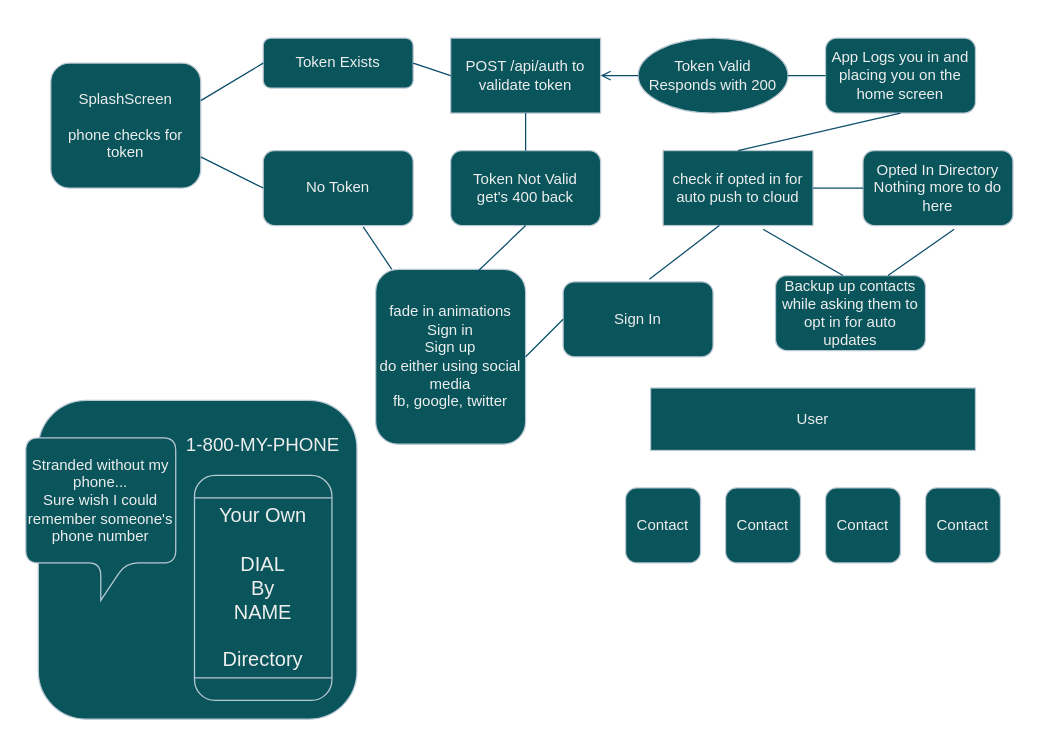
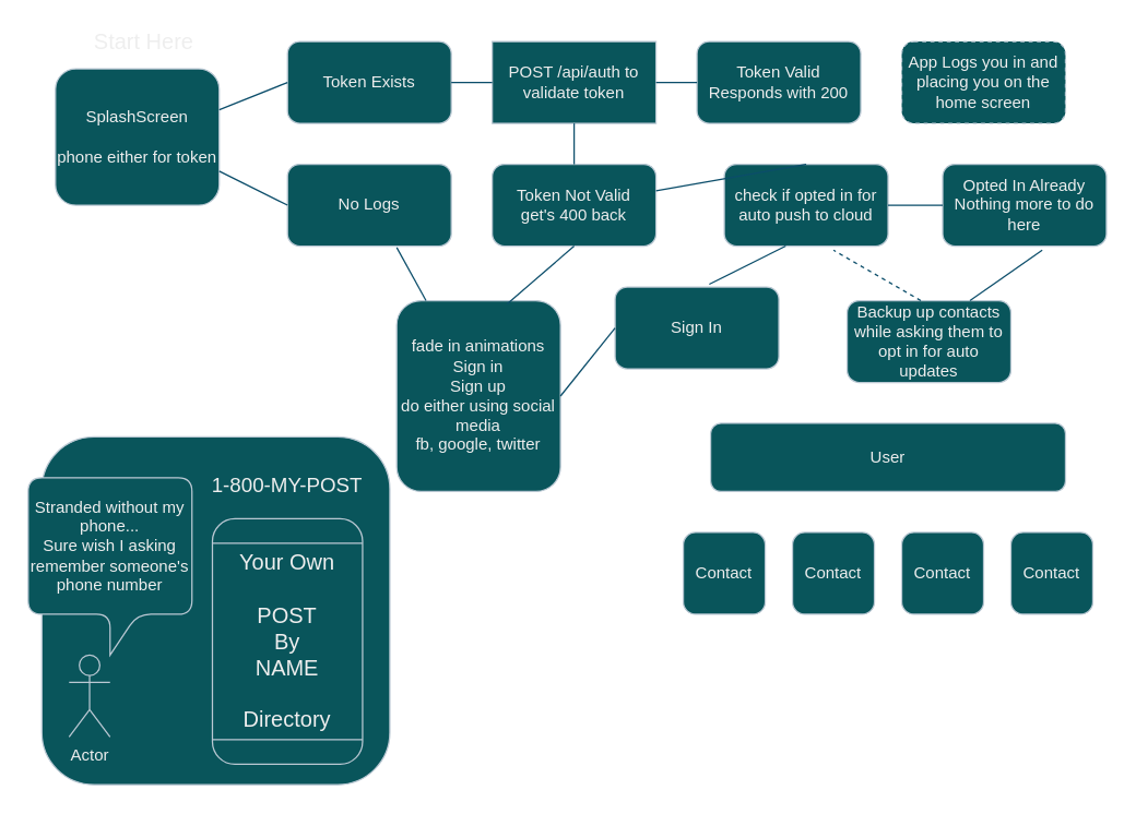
+ <mxCell id="4" value="&lt;font style=&quot;font-size: 16px&quot;&gt;Start Here&lt;/font&gt;" style="text;html=1;strokeColor=none;fillColor=none;align=center;verticalAlign=middle;whiteSpace=wrap;fontColor=#EEEEEE;rounded=1;" parent="1" vertex="1"><mxGeometry x="50" y="20" width="110" height="20" as="geometry" /></mxCell>
- <mxCell id="5" value="Token Exists" style="whiteSpace=wrap;html=1;fillColor=#09555B;strokeColor=#BAC8D3;fontColor=#EEEEEE;rounded=1;" parent="1" vertex="1"><mxGeometry x="210" y="30" width="120" height="40" as="geometry" /></mxCell>
+ <mxCell id="5" value="Token Exists" style="whiteSpace=wrap;html=1;fillColor=#09555B;strokeColor=#BAC8D3;fontColor=#EEEEEE;rounded=1;" parent="1" vertex="1"><mxGeometry x="210" y="30" width="120" height="60" as="geometry" /></mxCell>
- <mxCell id="16" value="" style="endArrow=open;html=1;entryX=1;entryY=0.5;entryDx=0;entryDy=0;exitX=0;exitY=0.5;exitDx=0;exitDy=0;strokeColor=#0B4D6A;" parent="1" source="8" target="7" edge="1"><mxGeometry width="50" height="50" relative="1" as="geometry"><mxPoint x="410" y="250" as="sourcePoint" /><mxPoint x="460" y="200" as="targetPoint" /></mxGeometry></mxCell>
+ <mxCell id="16" value="" style="endArrow=none;html=1;entryX=1;entryY=0.5;entryDx=0;entryDy=0;exitX=0;exitY=0.5;exitDx=0;exitDy=0;strokeColor=#0B4D6A;" parent="1" source="8" target="7" edge="1"><mxGeometry width="50" height="50" relative="1" as="geometry"><mxPoint x="410" y="250" as="sourcePoint" /><mxPoint x="460" y="200" as="targetPoint" /></mxGeometry></mxCell>
- <mxCell id="8" value="Token Valid&lt;br&gt;Responds with 200" style="ellipse;whiteSpace=wrap;html=1;fillColor=#09555B;strokeColor=#BAC8D3;fontColor=#EEEEEE;" parent="1" vertex="1"><mxGeometry x="510" y="30" width="120" height="60" as="geometry" /></mxCell>
+ <mxCell id="8" value="Token Valid&lt;br&gt;Responds with 200" style="whiteSpace=wrap;html=1;fillColor=#09555B;strokeColor=#BAC8D3;fontColor=#EEEEEE;rounded=1;" parent="1" vertex="1"><mxGeometry x="510" y="30" width="120" height="60" as="geometry" /></mxCell>
- <mxCell id="17" value="" style="endArrow=none;html=1;entryX=1;entryY=0.5;entryDx=0;entryDy=0;exitX=0;exitY=0.5;exitDx=0;exitDy=0;strokeColor=#0B4D6A;" parent="1" source="11" target="8" edge="1"><mxGeometry width="50" height="50" relative="1" as="geometry"><mxPoint x="410" y="250" as="sourcePoint" /><mxPoint x="460" y="200" as="targetPoint" /></mxGeometry></mxCell>
- <mxCell id="11" value="App Logs you in and placing you on the home screen" style="whiteSpace=wrap;html=1;fillColor=#09555B;strokeColor=#BAC8D3;fontColor=#EEEEEE;rounded=1;" parent="1" vertex="1"><mxGeometry x="660" y="30" width="120" height="60" as="geometry" /></mxCell>
+ <mxCell id="11" value="App Logs you in and placing you on the home screen" style="whiteSpace=wrap;html=1;fillColor=#09555B;strokeColor=#BAC8D3;fontColor=#EEEEEE;rounded=1;dashed=1;" parent="1" vertex="1"><mxGeometry x="660" y="30" width="120" height="60" as="geometry" /></mxCell>
- <mxCell id="3" value="SplashScreen&lt;br&gt;&lt;br&gt;phone checks for token" style="whiteSpace=wrap;html=1;fillColor=#09555B;strokeColor=#BAC8D3;fontColor=#EEEEEE;rounded=1;" parent="1" vertex="1"><mxGeometry x="40" y="50" width="120" height="100" as="geometry" /></mxCell>
+ <mxCell id="3" value="SplashScreen&lt;br&gt;&lt;br&gt;phone either for token" style="whiteSpace=wrap;html=1;fillColor=#09555B;strokeColor=#BAC8D3;fontColor=#EEEEEE;rounded=1;" parent="1" vertex="1"><mxGeometry x="40" y="50" width="120" height="100" as="geometry" /></mxCell>
- <mxCell id="25" value="" style="endArrow=none;html=1;entryX=0.5;entryY=1;entryDx=0;entryDy=0;exitX=0.5;exitY=0;exitDx=0;exitDy=0;strokeColor=#0B4D6A;" parent="1" source="21" target="11" edge="1"><mxGeometry width="50" height="50" relative="1" as="geometry"><mxPoint x="410" y="230" as="sourcePoint" /><mxPoint x="460" y="180" as="targetPoint" /></mxGeometry></mxCell>
+ <mxCell id="25" value="" style="endArrow=none;html=1;exitX=0.5;exitY=0;exitDx=0;exitDy=0;strokeColor=#0B4D6A;" parent="1" source="21" target="9" edge="1"><mxGeometry width="50" height="50" relative="1" as="geometry"><mxPoint x="410" y="230" as="sourcePoint" /><mxPoint x="460" y="180" as="targetPoint" /></mxGeometry></mxCell>
- <mxCell id="6" value="No Token" style="whiteSpace=wrap;html=1;fillColor=#09555B;strokeColor=#BAC8D3;fontColor=#EEEEEE;rounded=1;" parent="1" vertex="1"><mxGeometry x="210" y="120" width="120" height="60" as="geometry" /></mxCell>
+ <mxCell id="6" value="No Logs" style="whiteSpace=wrap;html=1;fillColor=#09555B;strokeColor=#BAC8D3;fontColor=#EEEEEE;rounded=1;" parent="1" vertex="1"><mxGeometry x="210" y="120" width="120" height="60" as="geometry" /></mxCell>
- <mxCell id="21" value="check if opted in for auto push to cloud" style="whiteSpace=wrap;html=1;fillColor=#09555B;strokeColor=#BAC8D3;fontColor=#EEEEEE;rounded=0;" parent="1" vertex="1"><mxGeometry x="530" y="120" width="120" height="60" as="geometry" /></mxCell>
+ <mxCell id="21" value="check if opted in for auto push to cloud" style="whiteSpace=wrap;html=1;fillColor=#09555B;strokeColor=#BAC8D3;fontColor=#EEEEEE;rounded=1;" parent="1" vertex="1"><mxGeometry x="530" y="120" width="120" height="60" as="geometry" /></mxCell>
- <mxCell id="24" value="Opted In Directory&lt;br&gt;Nothing more to do here" style="whiteSpace=wrap;html=1;fillColor=#09555B;strokeColor=#BAC8D3;fontColor=#EEEEEE;rounded=1;" parent="1" vertex="1"><mxGeometry x="690" y="120" width="120" height="60" as="geometry" /></mxCell>
+ <mxCell id="24" value="Opted In Already&lt;br&gt;Nothing more to do here" style="whiteSpace=wrap;html=1;fillColor=#09555B;strokeColor=#BAC8D3;fontColor=#EEEEEE;rounded=1;" parent="1" vertex="1"><mxGeometry x="690" y="120" width="120" height="60" as="geometry" /></mxCell>
- <mxCell id="29" value="" style="endArrow=none;html=1;entryX=0.667;entryY=1.05;entryDx=0;entryDy=0;entryPerimeter=0;exitX=0.45;exitY=0;exitDx=0;exitDy=0;exitPerimeter=0;strokeColor=#0B4D6A;" parent="1" source="27" target="21" edge="1"><mxGeometry width="50" height="50" relative="1" as="geometry"><mxPoint x="410" y="220" as="sourcePoint" /><mxPoint x="460" y="170" as="targetPoint" /></mxGeometry></mxCell>
+ <mxCell id="29" value="" style="endArrow=none;html=1;entryX=0.667;entryY=1.05;entryDx=0;entryDy=0;entryPerimeter=0;exitX=0.45;exitY=0;exitDx=0;exitDy=0;exitPerimeter=0;strokeColor=#0B4D6A;dashed=1;" parent="1" source="27" target="21" edge="1"><mxGeometry width="50" height="50" relative="1" as="geometry"><mxPoint x="410" y="220" as="sourcePoint" /><mxPoint x="460" y="170" as="targetPoint" /></mxGeometry></mxCell>
- <mxCell id="20" value="Sign In" style="whiteSpace=wrap;html=1;fillColor=#09555B;strokeColor=#BAC8D3;fontColor=#EEEEEE;rounded=1;" parent="1" vertex="1"><mxGeometry x="450" y="225" width="120" height="60" as="geometry" /></mxCell>
+ <mxCell id="20" value="Sign In" style="whiteSpace=wrap;html=1;fillColor=#09555B;strokeColor=#BAC8D3;fontColor=#EEEEEE;rounded=1;" parent="1" vertex="1"><mxGeometry x="450" y="210" width="120" height="60" as="geometry" /></mxCell>
- <mxCell id="10" value="fade in animations&lt;br&gt;Sign in&lt;br&gt;Sign up&lt;br&gt;do either using social media&lt;br&gt;fb, google, twitter" style="whiteSpace=wrap;html=1;fillColor=#09555B;strokeColor=#BAC8D3;fontColor=#EEEEEE;rounded=1;" parent="1" vertex="1"><mxGeometry x="300" y="215" width="120" height="140" as="geometry" /></mxCell>
+ <mxCell id="10" value="fade in animations&lt;br&gt;Sign in&lt;br&gt;Sign up&lt;br&gt;do either using social media&lt;br&gt;fb, google, twitter" style="whiteSpace=wrap;html=1;fillColor=#09555B;strokeColor=#BAC8D3;fontColor=#EEEEEE;rounded=1;" parent="1" vertex="1"><mxGeometry x="290" y="220" width="120" height="140" as="geometry" /></mxCell>
- <mxCell id="31" value="User" style="whiteSpace=wrap;html=1;fillColor=#09555B;strokeColor=#BAC8D3;fontColor=#EEEEEE;rounded=0;" parent="1" vertex="1"><mxGeometry x="520" y="310" width="260" height="50" as="geometry" /></mxCell>
+ <mxCell id="31" value="User" style="whiteSpace=wrap;html=1;fillColor=#09555B;strokeColor=#BAC8D3;fontColor=#EEEEEE;rounded=1;" parent="1" vertex="1"><mxGeometry x="520" y="310" width="260" height="50" as="geometry" /></mxCell>
- <mxCell id="38" value="&lt;font style=&quot;font-size: 15px&quot;&gt;1-800-MY-PHONE&lt;/font&gt;" style="text;html=1;strokeColor=none;fillColor=none;align=center;verticalAlign=middle;whiteSpace=wrap;fontColor=#EEEEEE;rounded=1;" parent="1" vertex="1"><mxGeometry x="135" y="330" width="150" height="50" as="geometry" /></mxCell>
+ <mxCell id="38" value="&lt;font style=&quot;font-size: 15px&quot;&gt;1-800-MY-POST&lt;/font&gt;" style="text;html=1;strokeColor=none;fillColor=none;align=center;verticalAlign=middle;whiteSpace=wrap;fontColor=#EEEEEE;rounded=1;" parent="1" vertex="1"><mxGeometry x="135" y="330" width="150" height="50" as="geometry" /></mxCell>
- <mxCell id="36" value="Stranded without my phone...&lt;br&gt;Sure wish I could remember someone's phone number" style="shape=callout;whiteSpace=wrap;html=1;perimeter=calloutPerimeter;fillColor=#09555B;strokeColor=#BAC8D3;fontColor=#EEEEEE;rounded=1;" parent="1" vertex="1"><mxGeometry x="20" y="350" width="120" height="130" as="geometry" /></mxCell>
+ <mxCell id="36" value="Stranded without my phone...&lt;br&gt;Sure wish I asking remember someone's phone number" style="shape=callout;whiteSpace=wrap;html=1;perimeter=calloutPerimeter;fillColor=#09555B;strokeColor=#BAC8D3;fontColor=#EEEEEE;rounded=1;" parent="1" vertex="1"><mxGeometry x="20" y="350" width="120" height="130" as="geometry" /></mxCell>
- <mxCell id="39" value="&lt;font style=&quot;font-size: 16px&quot;&gt;Your Own&lt;br&gt;&lt;br&gt;DIAL&lt;br&gt;By&lt;br&gt;NAME&lt;br&gt;&lt;br&gt;Directory&lt;/font&gt;" style="text;html=1;strokeColor=none;fillColor=none;align=center;verticalAlign=middle;whiteSpace=wrap;fontColor=#EEEEEE;rounded=1;" parent="1" vertex="1"><mxGeometry x="150" y="380" width="120" height="180" as="geometry" /></mxCell>
+ <mxCell id="39" value="&lt;font style=&quot;font-size: 16px&quot;&gt;Your Own&lt;br&gt;&lt;br&gt;POST&lt;br&gt;By&lt;br&gt;NAME&lt;br&gt;&lt;br&gt;Directory&lt;/font&gt;" style="text;html=1;strokeColor=none;fillColor=none;align=center;verticalAlign=middle;whiteSpace=wrap;fontColor=#EEEEEE;rounded=1;" parent="1" vertex="1"><mxGeometry x="150" y="380" width="120" height="180" as="geometry" /></mxCell>
+ <mxCell id="26" value="Actor" style="shape=umlActor;verticalLabelPosition=bottom;verticalAlign=top;html=1;outlineConnect=0;fillColor=#09555B;strokeColor=#BAC8D3;fontColor=#EEEEEE;rounded=1;" parent="1" vertex="1"><mxGeometry x="50" y="480" width="30" height="60" as="geometry" /></mxCell>
